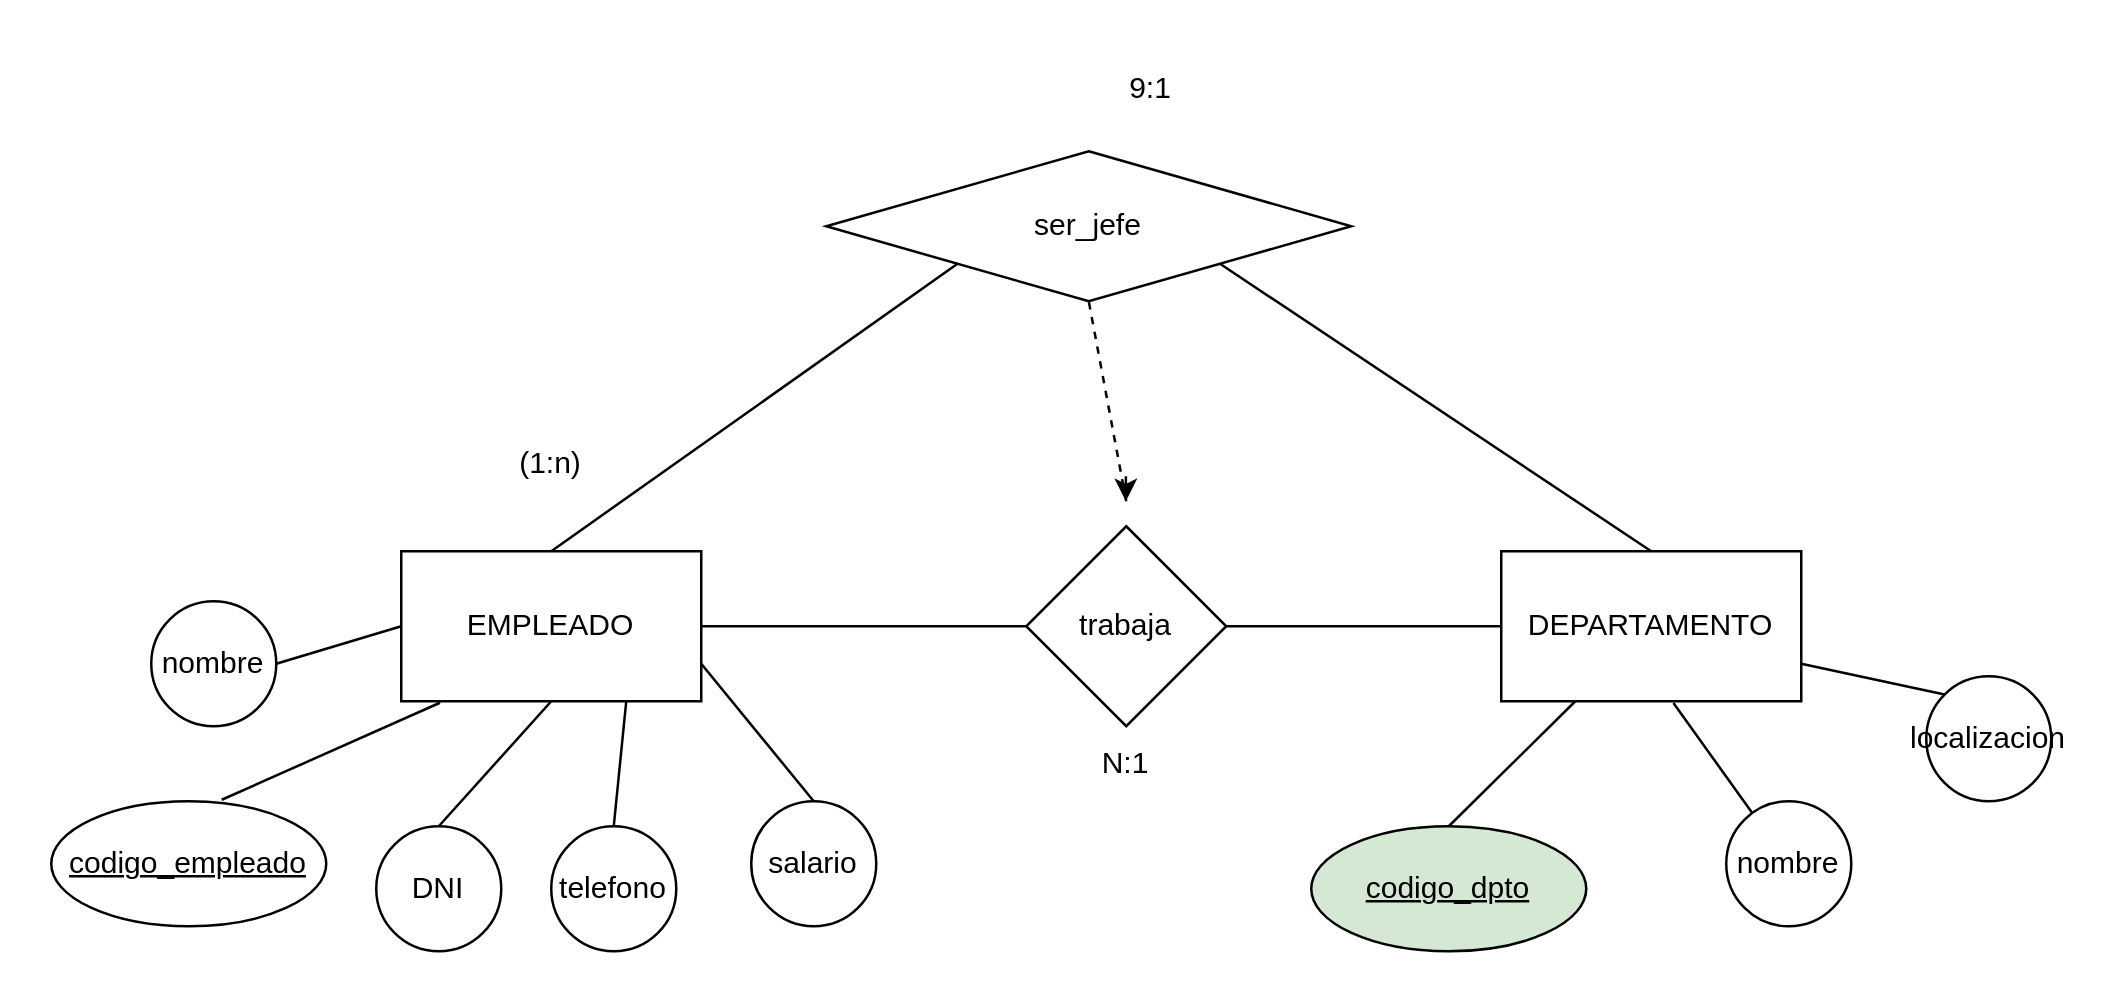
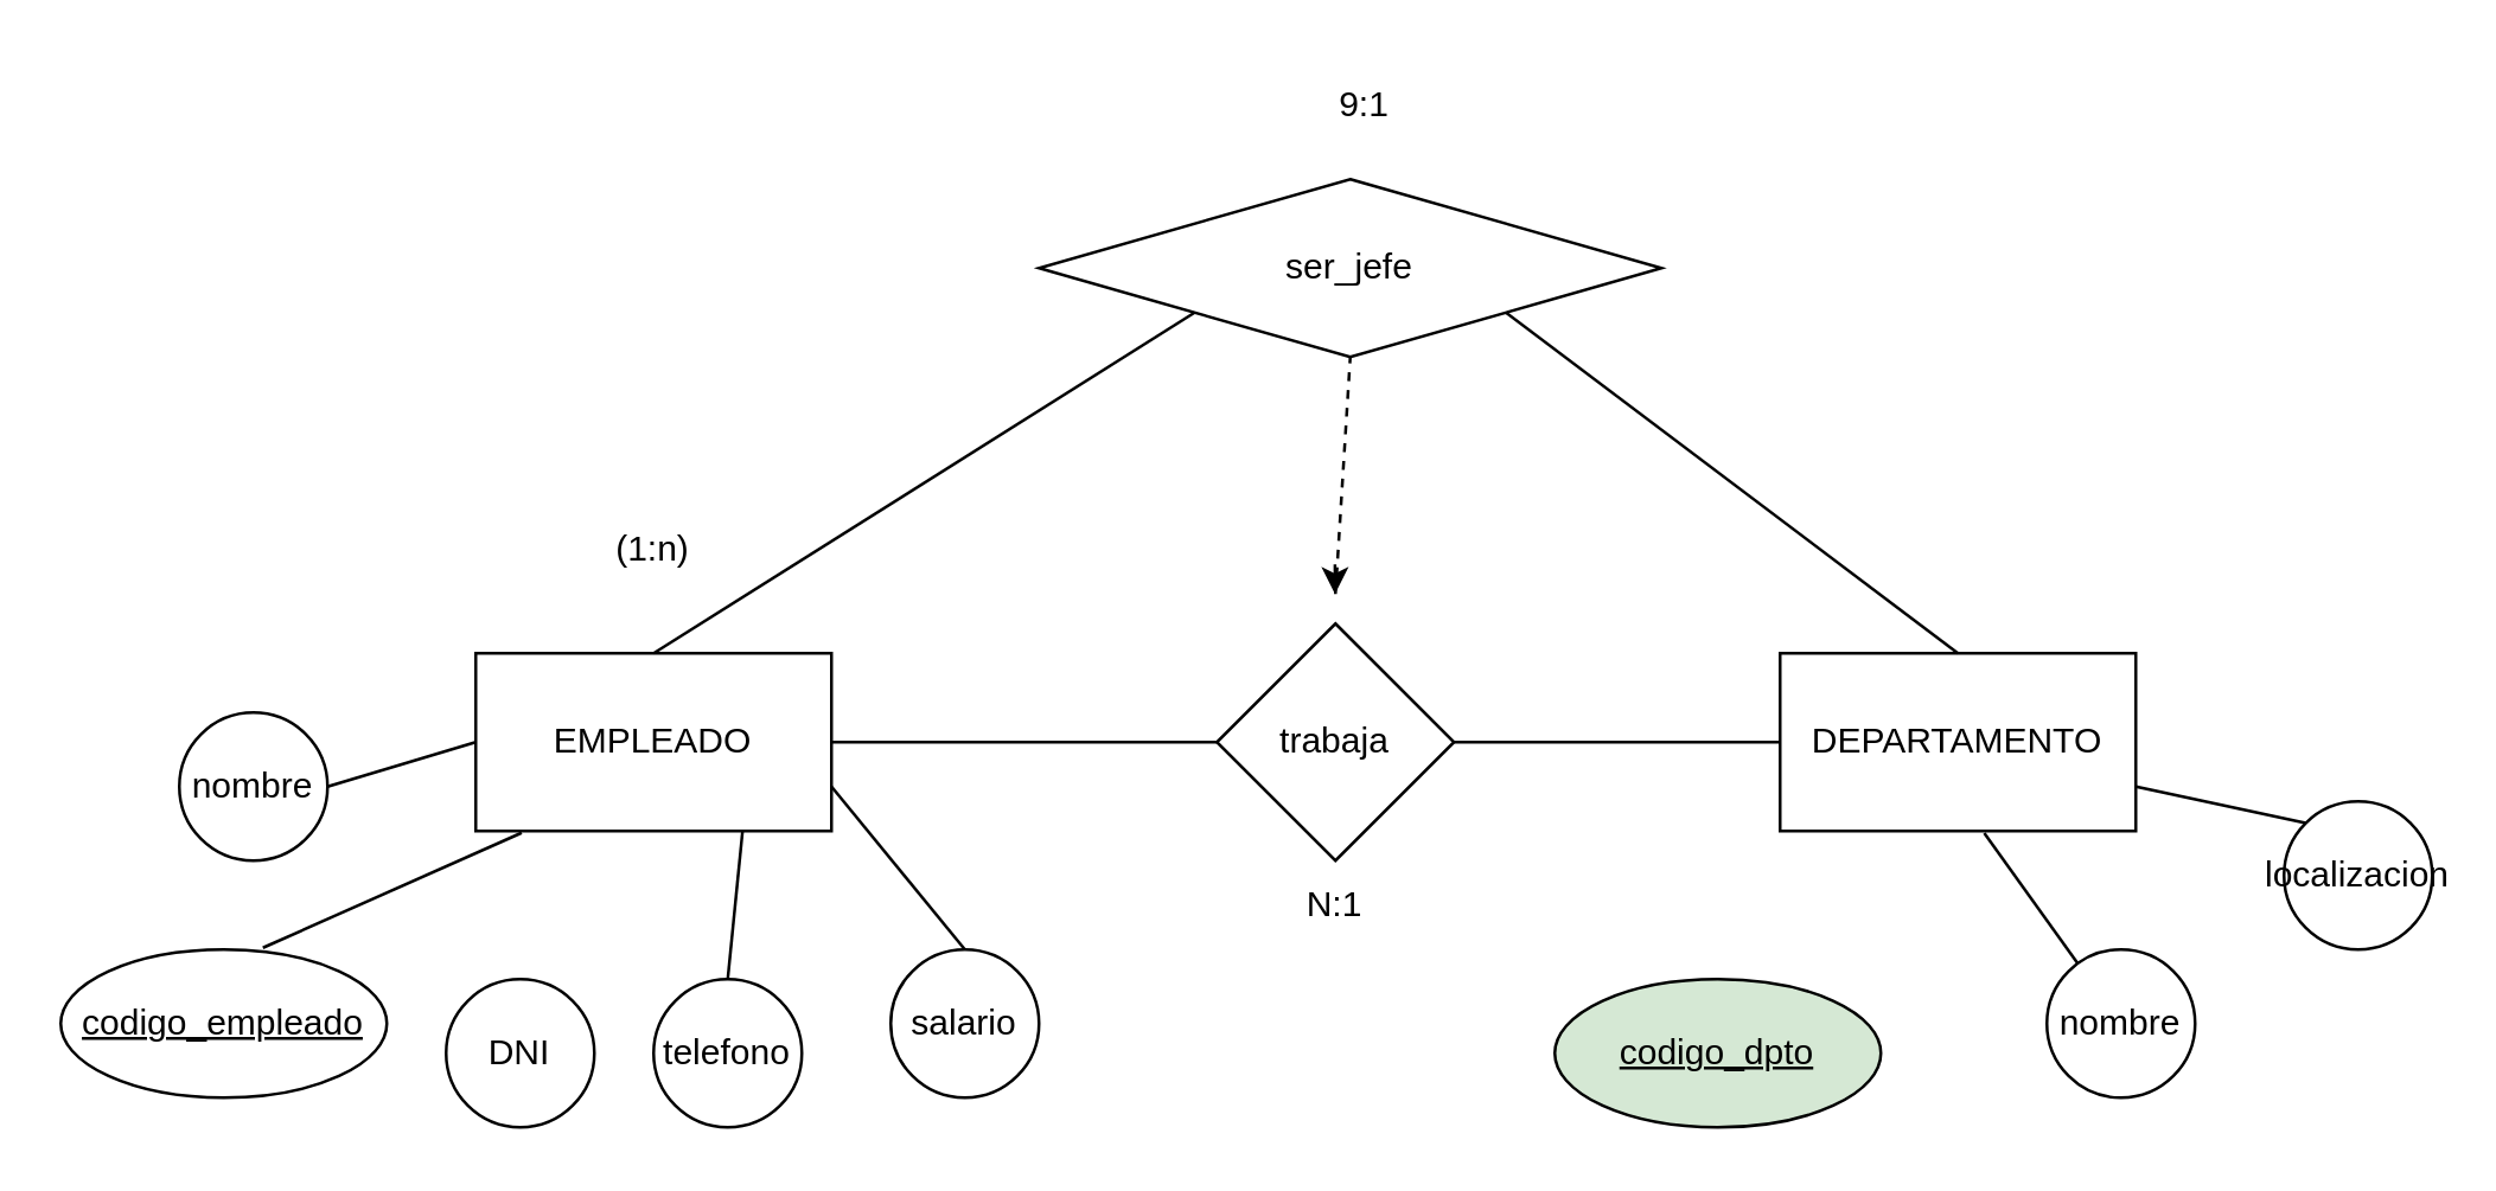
- <mxCell id="25" value="ser_jefe" style="rhombus;whiteSpace=wrap;html=1;" vertex="1" parent="1"><mxGeometry x="330" y="60" width="210" height="60" as="geometry" /></mxCell>
+ <mxCell id="25" value="ser_jefe" style="rhombus;whiteSpace=wrap;html=1;" vertex="1" parent="1"><mxGeometry x="350" y="60" width="210" height="60" as="geometry" /></mxCell>
- <mxCell id="12" value="" style="endArrow=none;html=1;rounded=0;exitX=0.5;exitY=0;exitDx=0;exitDy=0;entryX=0.5;entryY=1;entryDx=0;entryDy=0;" edge="1" parent="1" source="6" target="2"><mxGeometry width="50" height="50" relative="1" as="geometry"><mxPoint x="390" y="270" as="sourcePoint" /><mxPoint x="440" y="220" as="targetPoint" /></mxGeometry></mxCell>
- <mxCell id="18" value="" style="endArrow=none;html=1;rounded=0;exitX=0.5;exitY=0;exitDx=0;exitDy=0;" edge="1" parent="1" source="15" target="3"><mxGeometry width="50" height="50" relative="1" as="geometry"><mxPoint x="440" y="280" as="sourcePoint" /><mxPoint x="490" y="230" as="targetPoint" /></mxGeometry></mxCell>
